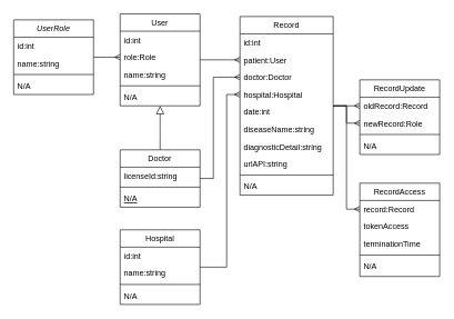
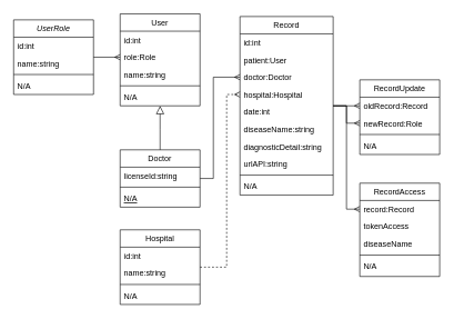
- <mxCell id="14" style="edgeStyle=orthogonalEdgeStyle;rounded=0;orthogonalLoop=1;jettySize=auto;html=1;entryX=0;entryY=0.5;entryDx=0;entryDy=0;endArrow=ERmany;endFill=0;" parent="1" source="15" target="32" edge="1"><mxGeometry relative="1" as="geometry" /></mxCell>
- <mxCell id="8" style="edgeStyle=orthogonalEdgeStyle;rounded=0;orthogonalLoop=1;jettySize=auto;html=1;entryX=0;entryY=0.5;entryDx=0;entryDy=0;endArrow=ERmany;endFill=0;" parent="1" source="9" target="34" edge="1"><mxGeometry relative="1" as="geometry"><Array as="points"><mxPoint x="340" y="400" /><mxPoint x="340" y="141" /></Array></mxGeometry></mxCell>
+ <mxCell id="8" style="edgeStyle=orthogonalEdgeStyle;rounded=0;orthogonalLoop=1;jettySize=auto;html=1;entryX=0;entryY=0.5;entryDx=0;entryDy=0;endArrow=ERmany;endFill=0;dashed=1;" parent="1" source="9" target="34" edge="1"><mxGeometry relative="1" as="geometry"><Array as="points"><mxPoint x="340" y="400" /><mxPoint x="340" y="141" /></Array></mxGeometry></mxCell>
- <mxCell id="49" value="terminationTime" style="text;align=left;verticalAlign=top;spacingLeft=4;spacingRight=4;overflow=hidden;rotatable=0;points=[[0,0.5],[1,0.5]];portConstraint=eastwest;" parent="46" vertex="1"><mxGeometry y="78" width="120" height="26" as="geometry" /></mxCell>
+ <mxCell id="49" value="diseaseName" style="text;align=left;verticalAlign=top;spacingLeft=4;spacingRight=4;overflow=hidden;rotatable=0;points=[[0,0.5],[1,0.5]];portConstraint=eastwest;" parent="46" vertex="1"><mxGeometry y="78" width="120" height="26" as="geometry" /></mxCell>
